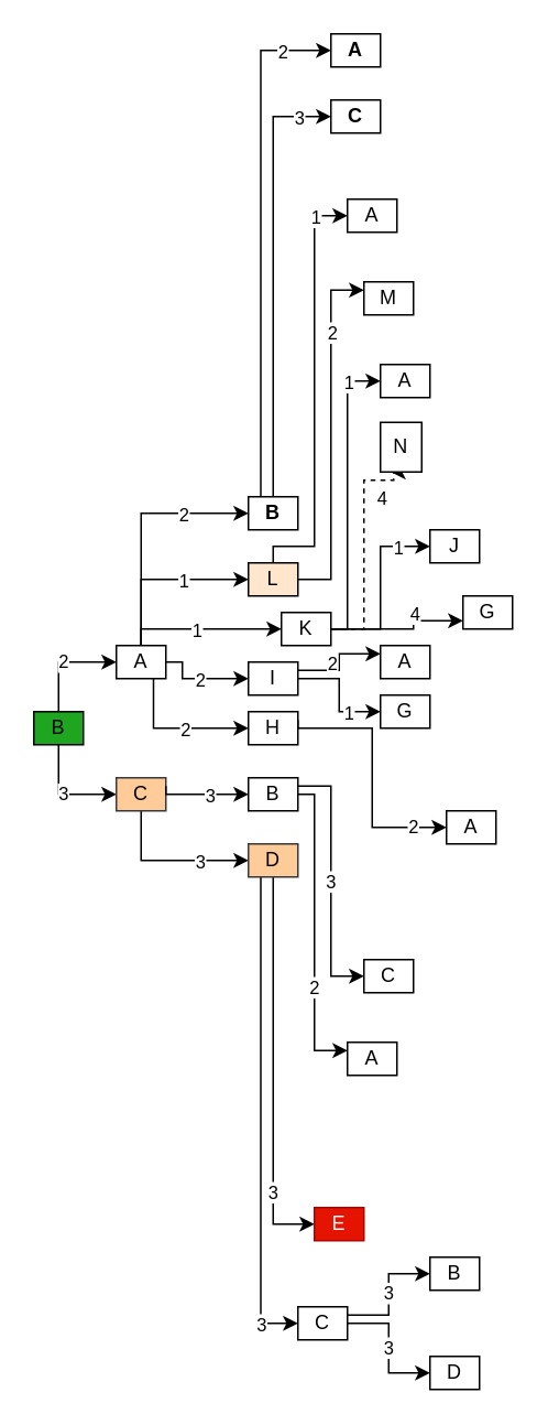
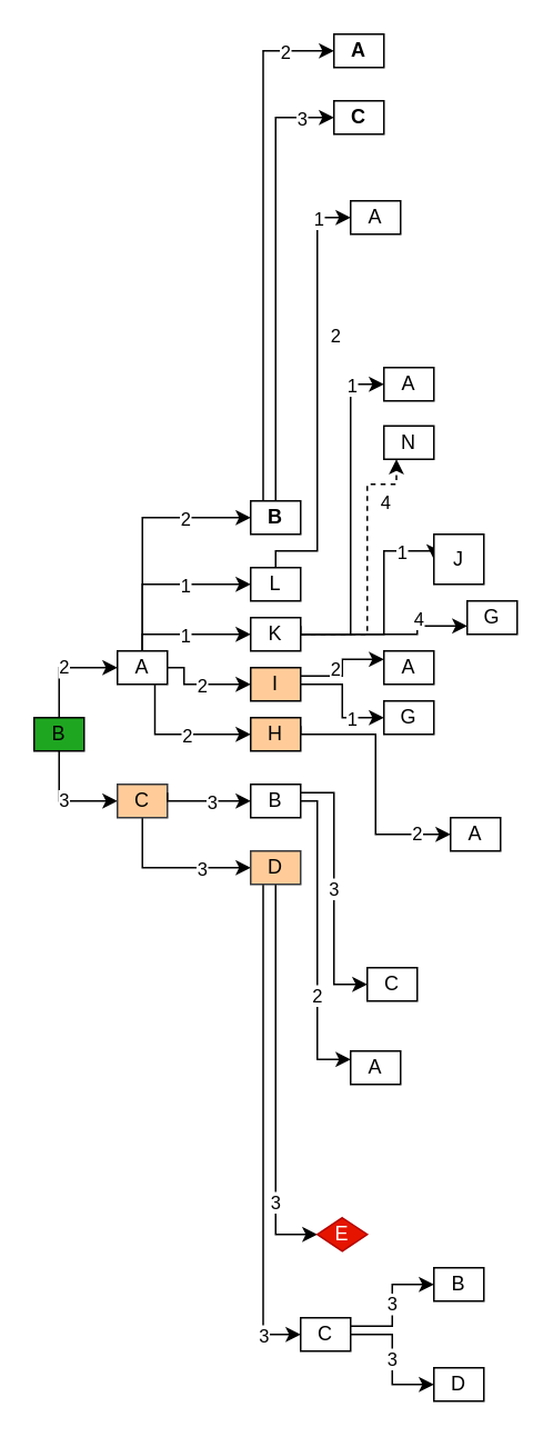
- <mxCell id="58" value="M" style="rounded=0;whiteSpace=wrap;html=1;" vertex="1" parent="1"><mxGeometry x="220" y="170" width="30" height="20" as="geometry" /></mxCell>
- <mxCell id="61" value="N" style="rounded=0;whiteSpace=wrap;html=1;" vertex="1" parent="1"><mxGeometry x="230" y="255" width="25" height="30" as="geometry" /></mxCell>
+ <mxCell id="61" value="N" style="rounded=0;whiteSpace=wrap;html=1;" vertex="1" parent="1"><mxGeometry x="230" y="255" width="30" height="20" as="geometry" /></mxCell>
- <mxCell id="29" style="edgeStyle=orthogonalEdgeStyle;rounded=0;orthogonalLoop=1;jettySize=auto;html=1;exitX=1;exitY=0.5;exitDx=0;exitDy=0;entryX=0;entryY=0.25;entryDx=0;entryDy=0;" edge="1" parent="1" source="30" target="58"><mxGeometry relative="1" as="geometry" /></mxCell>
- <mxCell id="60" value="J" style="rounded=0;whiteSpace=wrap;html=1;" vertex="1" parent="1"><mxGeometry x="260" y="320" width="30" height="20" as="geometry" /></mxCell>
+ <mxCell id="60" value="J" style="rounded=0;whiteSpace=wrap;html=1;" vertex="1" parent="1"><mxGeometry x="260" y="320" width="30" height="30" as="geometry" /></mxCell>
- <mxCell id="30" value="L" style="rounded=0;whiteSpace=wrap;html=1;fillColor=#ffe6cc;" vertex="1" parent="1"><mxGeometry x="150" y="340" width="30" height="20" as="geometry" /></mxCell>
+ <mxCell id="30" value="L" style="rounded=0;whiteSpace=wrap;html=1;" vertex="1" parent="1"><mxGeometry x="150" y="340" width="30" height="20" as="geometry" /></mxCell>
- <mxCell id="27" value="K" style="rounded=0;whiteSpace=wrap;html=1;" vertex="1" parent="1"><mxGeometry x="170" y="370" width="30" height="20" as="geometry" /></mxCell>
+ <mxCell id="27" value="K" style="rounded=0;whiteSpace=wrap;html=1;" vertex="1" parent="1"><mxGeometry x="150" y="370" width="30" height="20" as="geometry" /></mxCell>
- <mxCell id="22" value="I" style="rounded=0;whiteSpace=wrap;html=1;" vertex="1" parent="1"><mxGeometry x="150" y="400" width="30" height="20" as="geometry" /></mxCell>
+ <mxCell id="22" value="I" style="rounded=0;whiteSpace=wrap;html=1;fillColor=#ffcc99;" vertex="1" parent="1"><mxGeometry x="150" y="400" width="30" height="20" as="geometry" /></mxCell>
- <mxCell id="19" value="H" style="rounded=0;whiteSpace=wrap;html=1;" vertex="1" parent="1"><mxGeometry x="150" y="430" width="30" height="20" as="geometry" /></mxCell>
+ <mxCell id="19" value="H" style="rounded=0;whiteSpace=wrap;html=1;fillColor=#ffcc99;" vertex="1" parent="1"><mxGeometry x="150" y="430" width="30" height="20" as="geometry" /></mxCell>
- <mxCell id="68" value="E" style="rounded=0;whiteSpace=wrap;html=1;fillColor=#e51400;strokeColor=#B20000;fontColor=#ffffff;" vertex="1" parent="1"><mxGeometry x="190" y="730" width="30" height="20" as="geometry" /></mxCell>
+ <mxCell id="68" value="E" style="rhombus;whiteSpace=wrap;html=1;fillColor=#e51400;strokeColor=#B20000;fontColor=#ffffff;" vertex="1" parent="1"><mxGeometry x="190" y="730" width="30" height="20" as="geometry" /></mxCell>
